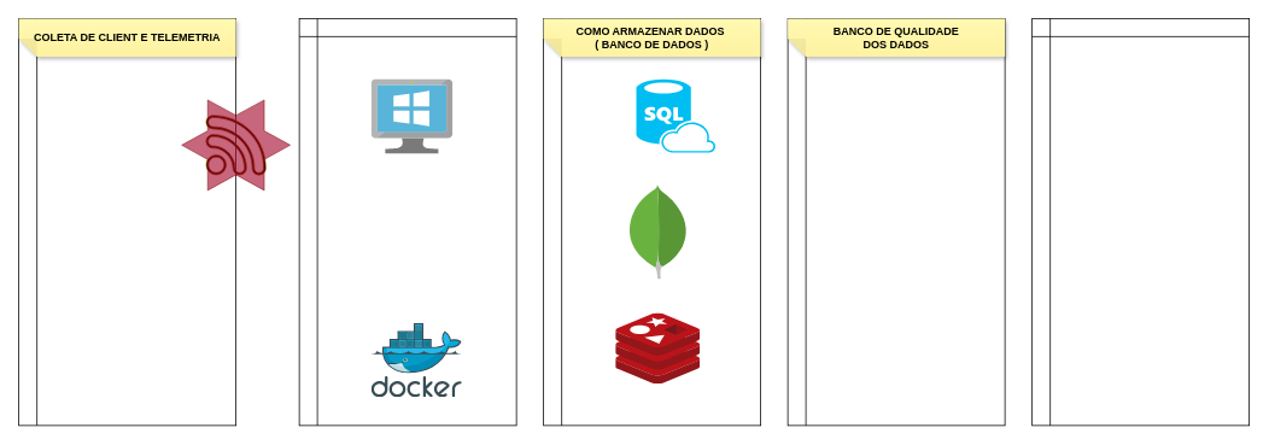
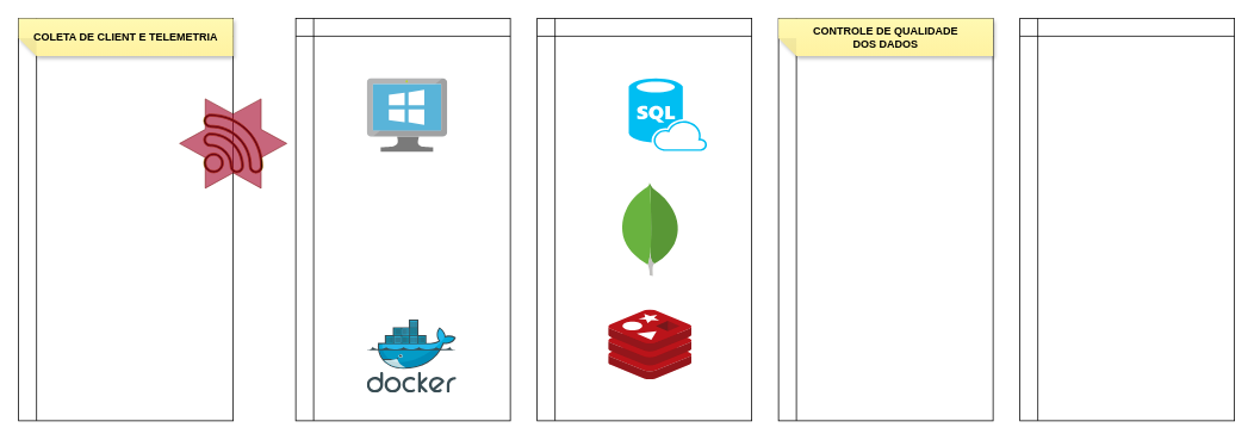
- <mxCell id="17" value="&lt;b&gt;COMO ARMAZENAR DADOS&amp;nbsp;&lt;br&gt;( BANCO DE DADOS )&lt;/b&gt;" style="shape=note;whiteSpace=wrap;html=1;backgroundOutline=1;fontColor=#000000;darkOpacity=0.05;fillColor=#FFF9B2;strokeColor=none;fillStyle=solid;direction=west;gradientDirection=north;gradientColor=#FFF2A1;shadow=1;size=20;pointerEvents=1;" vertex="1" parent="1"><mxGeometry x="600" y="20" width="240" height="42" as="geometry" /></mxCell>
- <mxCell id="22" value="&lt;b&gt;BANCO DE QUALIDADE &lt;br&gt;DOS DADOS&lt;/b&gt;" style="shape=note;whiteSpace=wrap;html=1;backgroundOutline=1;fontColor=#000000;darkOpacity=0.05;fillColor=#FFF9B2;strokeColor=none;fillStyle=solid;direction=west;gradientDirection=north;gradientColor=#FFF2A1;shadow=1;size=20;pointerEvents=1;" vertex="1" parent="1"><mxGeometry x="870" y="20" width="240" height="42" as="geometry" /></mxCell>
+ <mxCell id="22" value="&lt;b&gt;CONTROLE DE QUALIDADE &lt;br&gt;DOS DADOS&lt;/b&gt;" style="shape=note;whiteSpace=wrap;html=1;backgroundOutline=1;fontColor=#000000;darkOpacity=0.05;fillColor=#FFF9B2;strokeColor=none;fillStyle=solid;direction=west;gradientDirection=north;gradientColor=#FFF2A1;shadow=1;size=20;pointerEvents=1;" vertex="1" parent="1"><mxGeometry x="870" y="20" width="240" height="42" as="geometry" /></mxCell>
